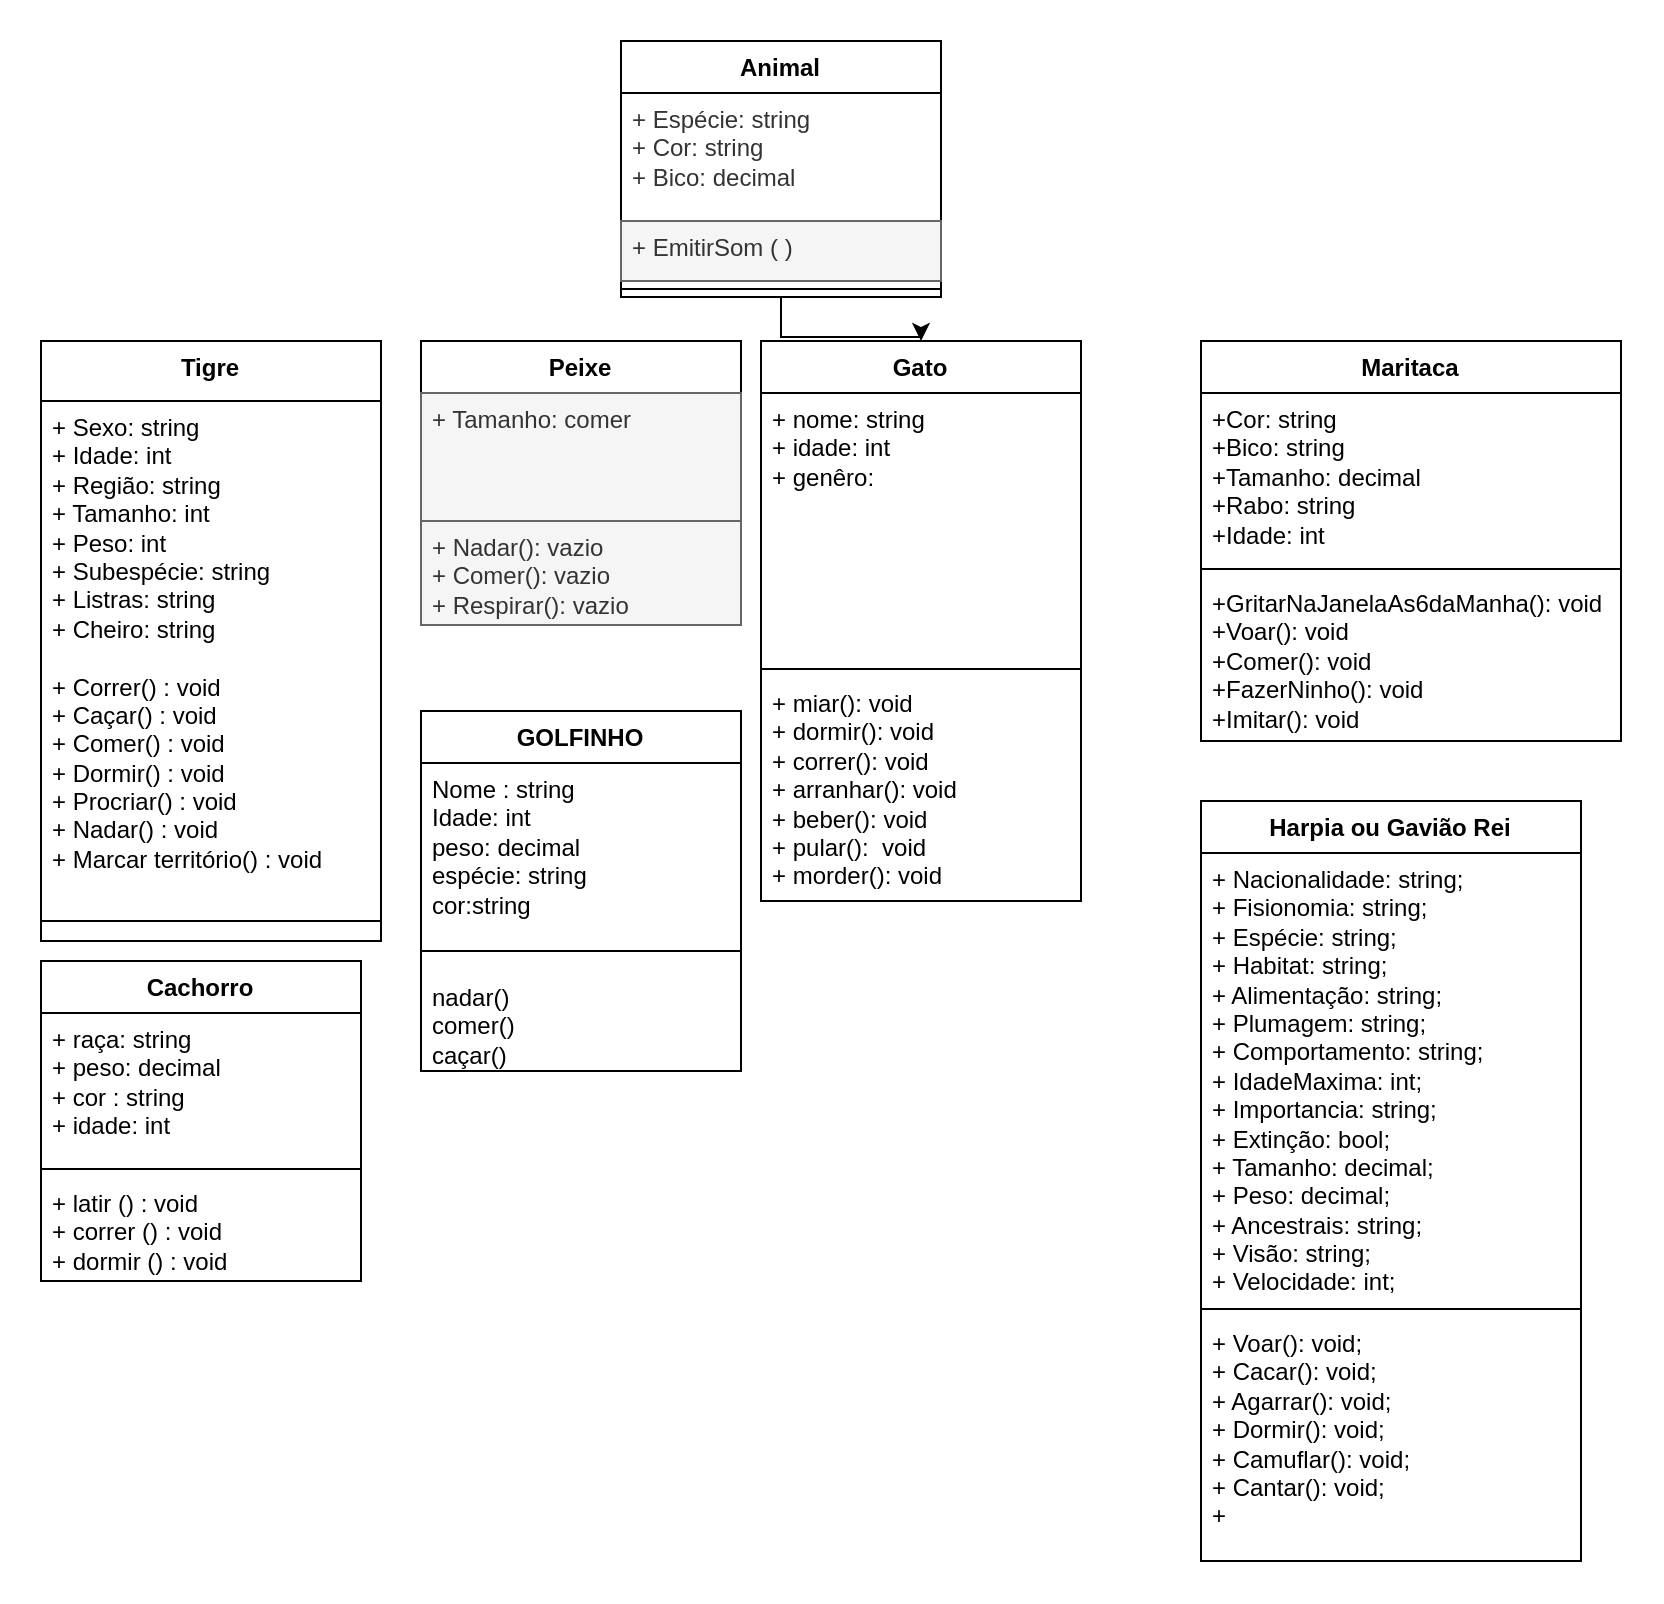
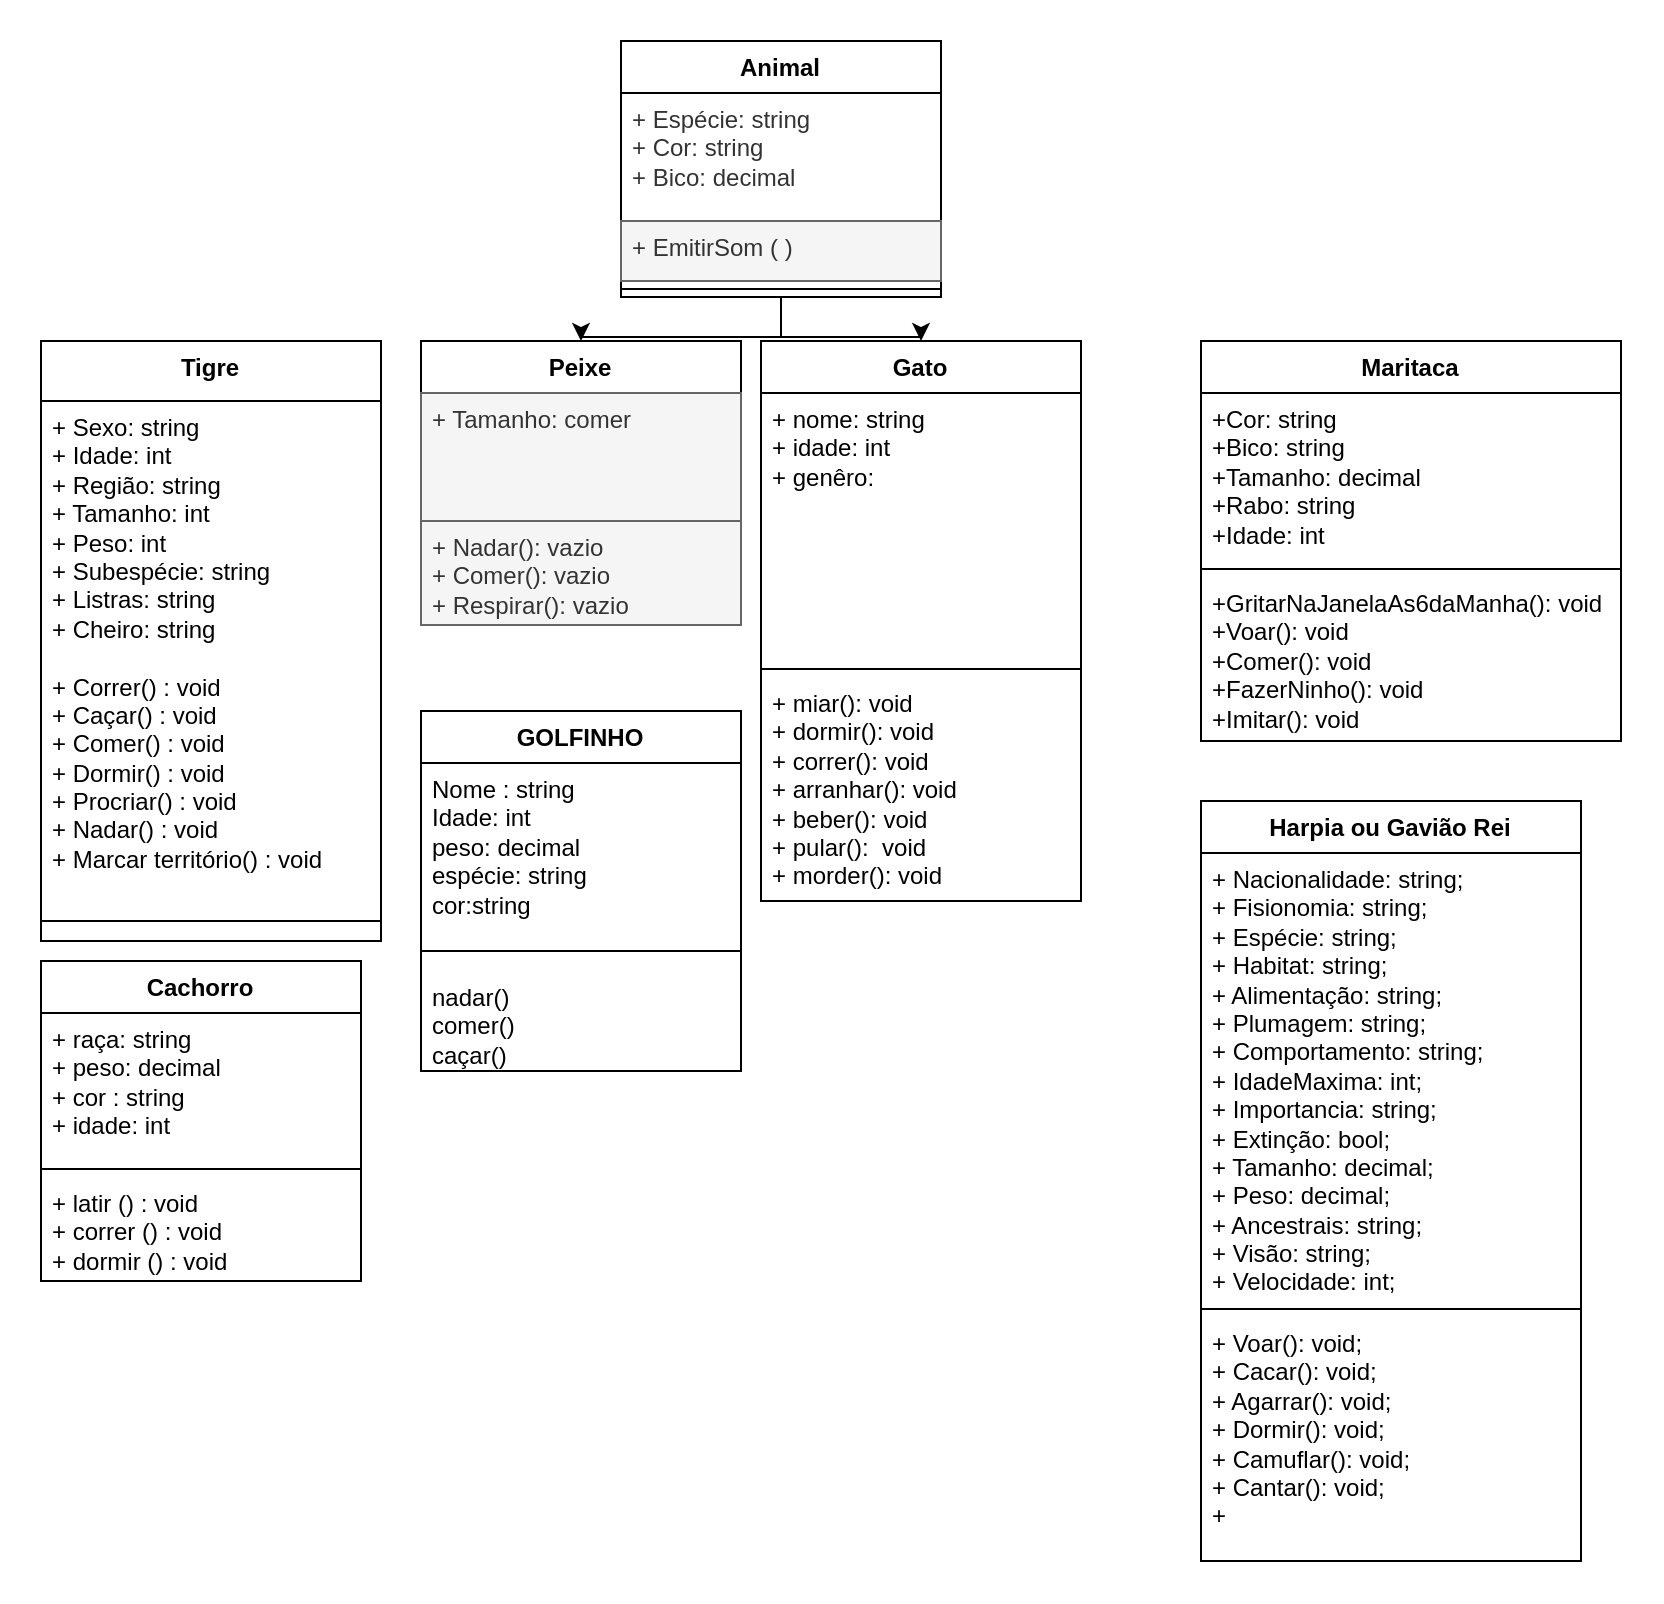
+ <mxCell id="28" style="edgeStyle=orthogonalEdgeStyle;rounded=0;orthogonalLoop=1;jettySize=auto;html=1;exitX=0.5;exitY=1;exitDx=0;exitDy=0;entryX=0.5;entryY=0;entryDx=0;entryDy=0;" edge="1" parent="1" source="30" target="10"><mxGeometry relative="1" as="geometry" /></mxCell>
